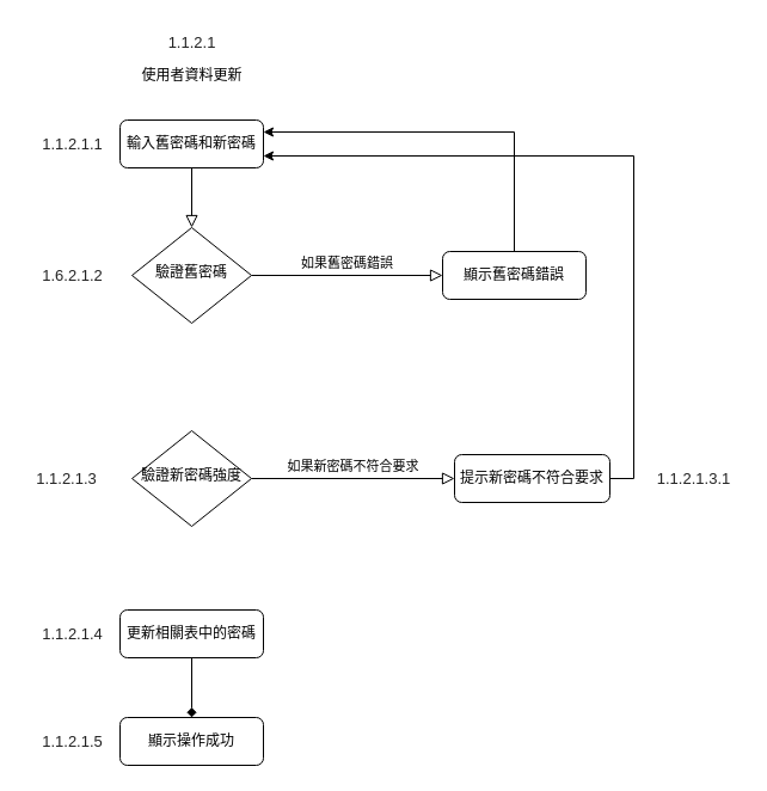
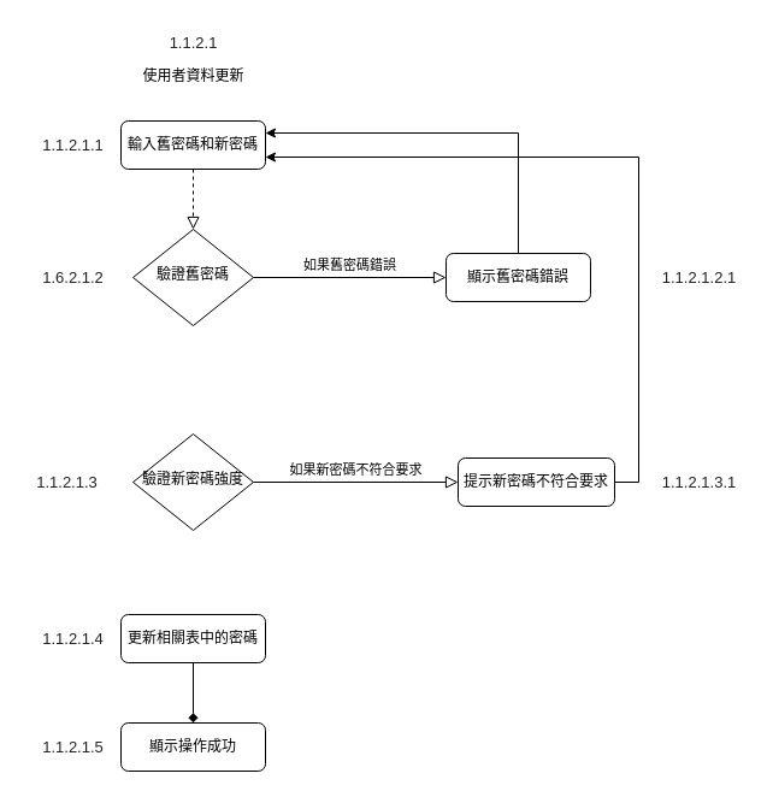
- <mxCell id="2" value="" style="rounded=0;html=1;jettySize=auto;orthogonalLoop=1;fontSize=11;endArrow=block;endFill=0;endSize=8;strokeWidth=1;shadow=0;labelBackgroundColor=none;edgeStyle=orthogonalEdgeStyle;" parent="1" source="3" target="5" edge="1"><mxGeometry relative="1" as="geometry" /></mxCell>
+ <mxCell id="2" value="" style="rounded=0;html=1;jettySize=auto;orthogonalLoop=1;fontSize=11;endArrow=block;endFill=0;endSize=8;strokeWidth=1;shadow=0;labelBackgroundColor=none;edgeStyle=orthogonalEdgeStyle;dashed=1;" parent="1" source="3" target="5" edge="1"><mxGeometry relative="1" as="geometry" /></mxCell>
+ <mxCell id="19" value="&lt;span style=&quot;color: rgb(34, 34, 34); font-family: Arial, Helvetica, sans-serif; font-size: small; text-align: start; text-wrap-mode: wrap; background-color: rgb(255, 255, 255);&quot;&gt;1.1.2.1.2.1&lt;/span&gt;" style="text;html=1;align=center;verticalAlign=middle;resizable=0;points=[];autosize=1;strokeColor=none;fillColor=none;" parent="1" vertex="1"><mxGeometry x="540" y="215" width="80" height="30" as="geometry" /></mxCell>
